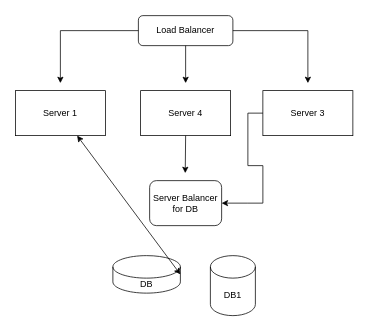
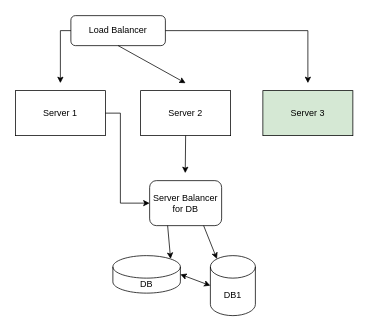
- <mxCell id="2" value="Load Balancer" style="rounded=1;whiteSpace=wrap;html=1;" vertex="1" parent="1"><mxGeometry x="184" y="20" width="126" height="40" as="geometry" /></mxCell>
+ <mxCell id="2" value="Load Balancer" style="rounded=1;whiteSpace=wrap;html=1;" vertex="1" parent="1"><mxGeometry x="94" y="20" width="126" height="40" as="geometry" /></mxCell>
- <mxCell id="4" value="Server 4" style="rounded=0;whiteSpace=wrap;html=1;" vertex="1" parent="1"><mxGeometry x="187" y="120" width="120" height="60" as="geometry" /></mxCell>
+ <mxCell id="4" value="Server 2" style="rounded=0;whiteSpace=wrap;html=1;" vertex="1" parent="1"><mxGeometry x="187" y="120" width="120" height="60" as="geometry" /></mxCell>
- <mxCell id="5" value="Server 3" style="rounded=0;whiteSpace=wrap;html=1;" vertex="1" parent="1"><mxGeometry x="350" y="120" width="120" height="60" as="geometry" /></mxCell>
+ <mxCell id="5" value="Server 3" style="rounded=0;whiteSpace=wrap;html=1;fillColor=#d5e8d4;" vertex="1" parent="1"><mxGeometry x="350" y="120" width="120" height="60" as="geometry" /></mxCell>
+ <mxCell id="11" value="" style="endArrow=classic;html=1;rounded=0;entryX=0;entryY=0.5;entryDx=0;entryDy=0;exitX=1;exitY=0.5;exitDx=0;exitDy=0;" edge="1" parent="1" source="3" target="9"><mxGeometry width="50" height="50" relative="1" as="geometry"><mxPoint x="160" y="150" as="sourcePoint" /><mxPoint x="160" y="270" as="targetPoint" /><Array as="points"><mxPoint x="160" y="150" /><mxPoint x="160" y="270" /></Array></mxGeometry></mxCell>
- <mxCell id="12" value="" style="endArrow=classic;html=1;rounded=0;exitX=0;exitY=0.5;exitDx=0;exitDy=0;entryX=1;entryY=0.5;entryDx=0;entryDy=0;" edge="1" parent="1" source="5" target="9"><mxGeometry width="50" height="50" relative="1" as="geometry"><mxPoint x="330.5" y="150" as="sourcePoint" /><mxPoint x="330" y="280" as="targetPoint" /><Array as="points"><mxPoint x="330" y="150" /><mxPoint x="330" y="220" /><mxPoint x="350" y="220" /><mxPoint x="350" y="270" /><mxPoint x="330" y="270" /></Array></mxGeometry></mxCell>
- <mxCell id="15" value="" style="endArrow=classic;startArrow=classic;html=1;rounded=0;exitX=1;exitY=0.5;exitDx=0;exitDy=0;exitPerimeter=0;" edge="1" parent="1" source="13" target="3"><mxGeometry width="50" height="50" relative="1" as="geometry"><mxPoint x="210" y="390" as="sourcePoint" /><mxPoint x="260" y="340" as="targetPoint" /></mxGeometry></mxCell>
+ <mxCell id="15" value="" style="endArrow=classic;startArrow=classic;html=1;rounded=0;entryX=0;entryY=0.5;entryDx=0;entryDy=0;entryPerimeter=0;exitX=1;exitY=0.5;exitDx=0;exitDy=0;exitPerimeter=0;" edge="1" parent="1" source="13" target="14"><mxGeometry width="50" height="50" relative="1" as="geometry"><mxPoint x="210" y="390" as="sourcePoint" /><mxPoint x="260" y="340" as="targetPoint" /></mxGeometry></mxCell>
+ <mxCell id="17" value="" style="endArrow=classic;html=1;rounded=0;entryX=0.145;entryY=0;entryDx=0;entryDy=4.35;entryPerimeter=0;exitX=0.75;exitY=1;exitDx=0;exitDy=0;" edge="1" parent="1" source="9" target="14"><mxGeometry width="50" height="50" relative="1" as="geometry"><mxPoint x="250" y="300" as="sourcePoint" /><mxPoint x="211" y="354" as="targetPoint" /></mxGeometry></mxCell>
+ <mxCell id="16" value="" style="endArrow=classic;html=1;rounded=0;entryX=0.855;entryY=0;entryDx=0;entryDy=4.35;entryPerimeter=0;exitX=0.25;exitY=1;exitDx=0;exitDy=0;" edge="1" parent="1" source="9" target="13"><mxGeometry width="50" height="50" relative="1" as="geometry"><mxPoint x="220" y="300" as="sourcePoint" /><mxPoint x="270" y="250" as="targetPoint" /></mxGeometry></mxCell>
